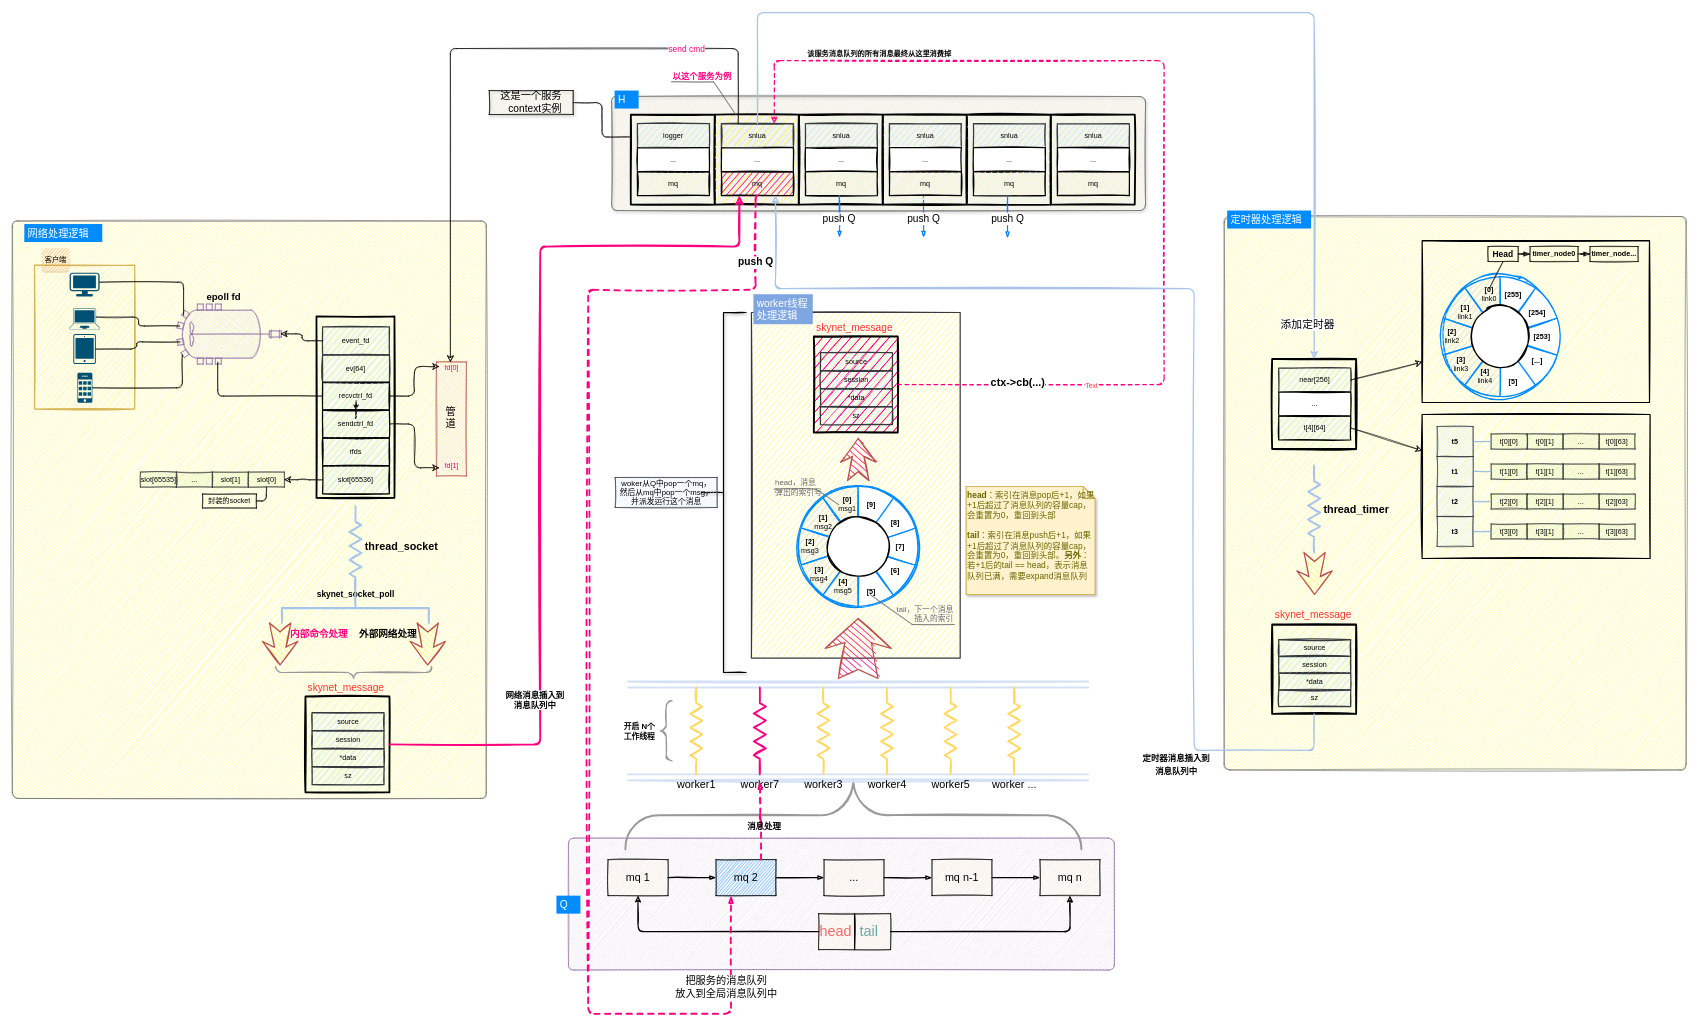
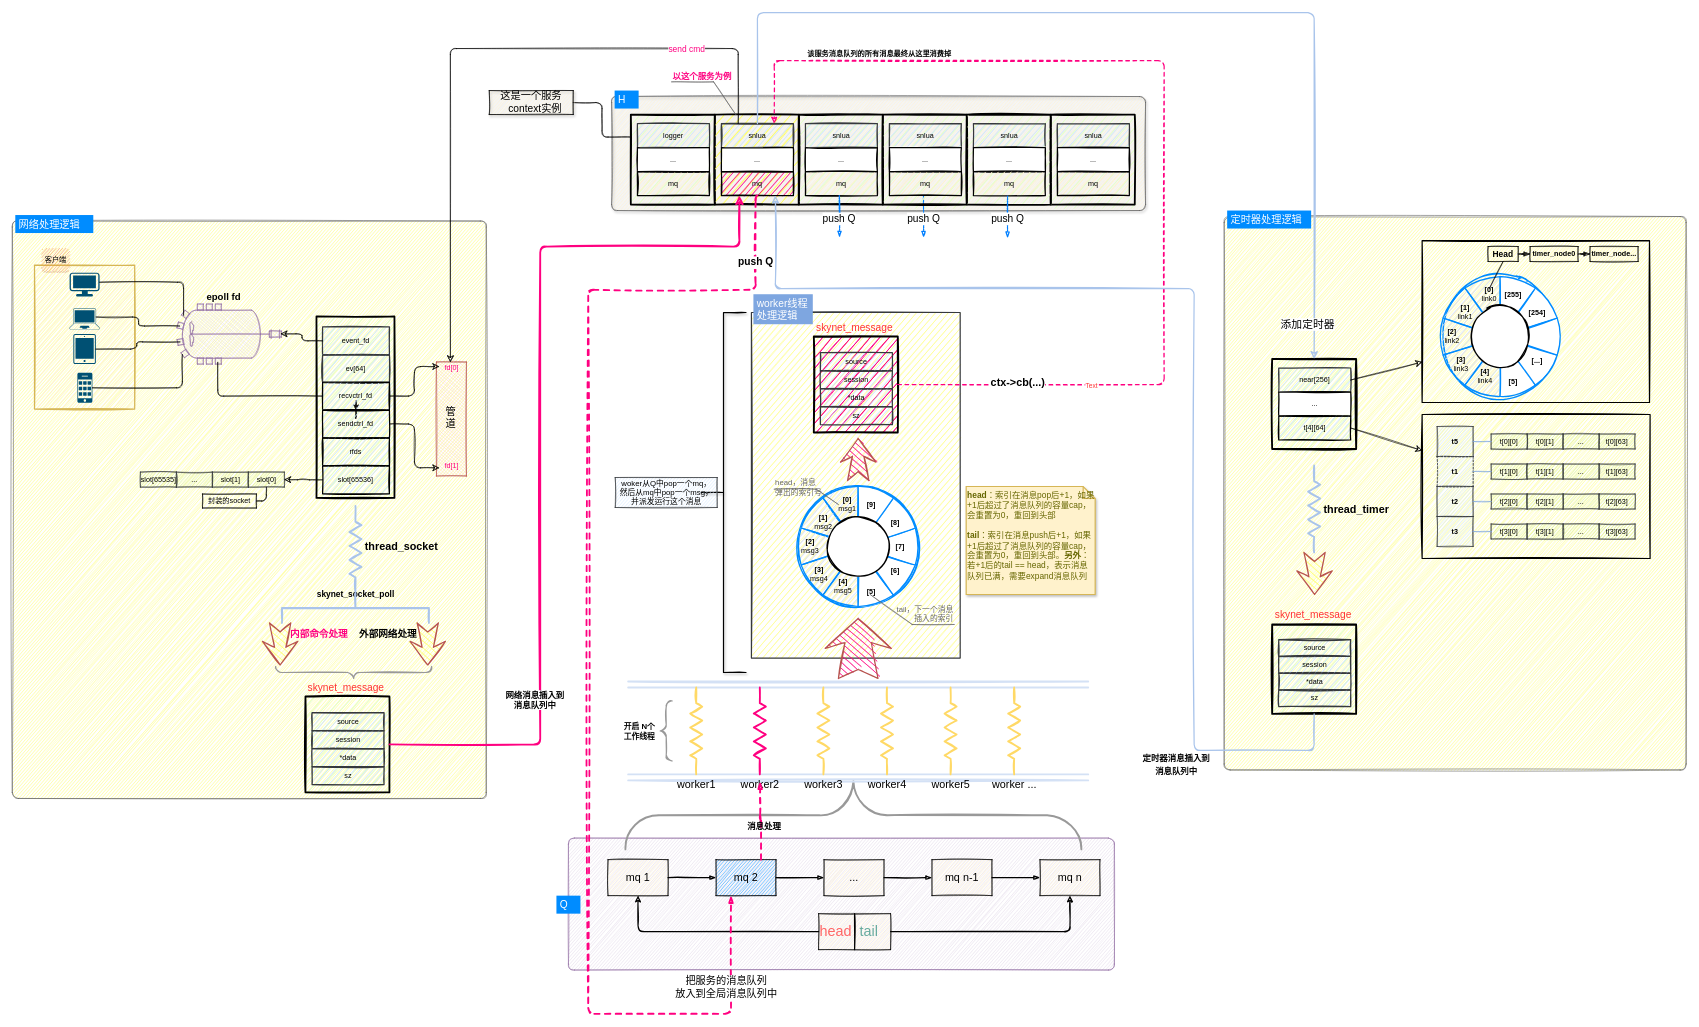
- <mxCell id="3" value="网络处理逻辑" style="shape=rect;strokeColor=none;fillColor=#008cff;strokeWidth=1;dashed=0;arcSize=20;fontColor=#ffffff;fontSize=17;spacing=2;spacingTop=-2;align=left;autosize=1;spacingLeft=4;resizeWidth=0;resizeHeight=0;perimeter=none;sketch=0;" parent="2" vertex="1"><mxGeometry x="20" y="15" width="130" height="30" as="geometry" /></mxCell>
+ <mxCell id="3" value="网络处理逻辑" style="shape=rect;strokeColor=none;fillColor=#008cff;strokeWidth=1;dashed=0;arcSize=20;fontColor=#ffffff;fontSize=17;spacing=2;spacingTop=-2;align=left;autosize=1;spacingLeft=4;resizeWidth=0;resizeHeight=0;perimeter=none;sketch=0;" parent="2" vertex="1"><mxGeometry x="5" width="130" height="30" as="geometry" /></mxCell>
- <mxCell id="48" value="[253]" style="text;html=1;strokeColor=none;fillColor=none;align=center;verticalAlign=middle;whiteSpace=wrap;shadow=0;comic=0;fontSize=12;fontColor=#000000;labelBackgroundColor=none;fontStyle=1;sketch=1;" parent="38" vertex="1"><mxGeometry x="150" y="90" width="40" height="20" as="geometry" /></mxCell>
- <mxCell id="157" value="t1" style="whiteSpace=wrap;html=1;shadow=0;glass=0;comic=0;labelBackgroundColor=none;strokeColor=#36393d;strokeWidth=1;fillColor=#cce5ff;fontSize=12;align=center;fontStyle=1;sketch=1;" parent="154" vertex="1"><mxGeometry x="25" y="70" width="60" height="50" as="geometry" /></mxCell>
+ <mxCell id="157" value="t1" style="whiteSpace=wrap;html=1;shadow=0;glass=0;comic=0;labelBackgroundColor=none;strokeColor=#36393d;strokeWidth=1;fillColor=#cce5ff;fontSize=12;align=center;fontStyle=1;sketch=1;dashed=1;" parent="154" vertex="1"><mxGeometry x="25" y="70" width="60" height="50" as="geometry" /></mxCell>
- <mxCell id="99" value="worker7&lt;br&gt;" style="pointerEvents=1;verticalLabelPosition=bottom;shadow=0;dashed=0;align=center;html=1;verticalAlign=top;shape=mxgraph.electrical.resistors.resistor_2;labelBackgroundColor=none;strokeColor=#FF0080;strokeWidth=3;fillColor=#f8cecc;fontSize=18;direction=south;sketch=1;" parent="1" vertex="1"><mxGeometry x="1256" y="1145" width="20" height="145" as="geometry" /></mxCell>
+ <mxCell id="99" value="worker2&lt;br&gt;" style="pointerEvents=1;verticalLabelPosition=bottom;shadow=0;dashed=0;align=center;html=1;verticalAlign=top;shape=mxgraph.electrical.resistors.resistor_2;labelBackgroundColor=none;strokeColor=#FF0080;strokeWidth=3;fillColor=#f8cecc;fontSize=18;direction=south;sketch=1;" parent="1" vertex="1"><mxGeometry x="1256" y="1145" width="20" height="145" as="geometry" /></mxCell>
